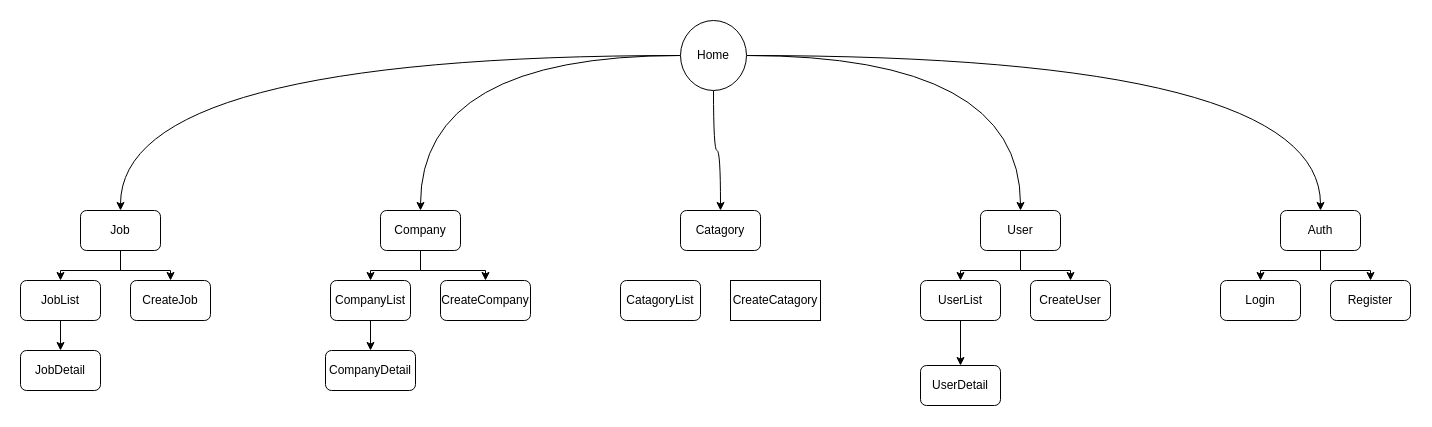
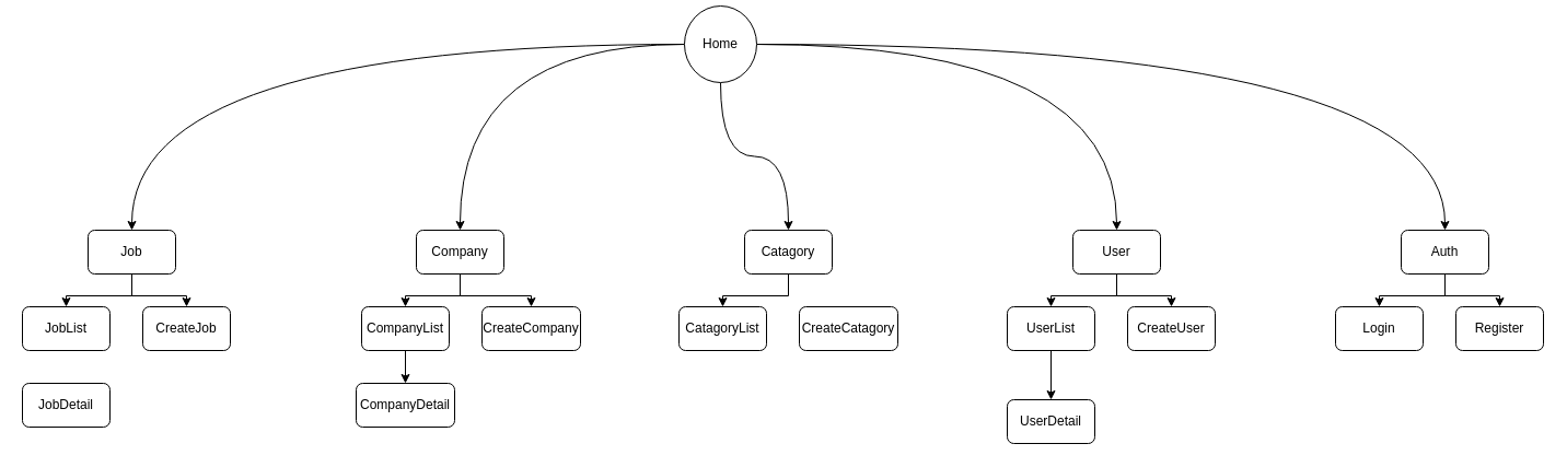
- <mxCell id="7" value="Home" style="ellipse;whiteSpace=wrap;html=1;" vertex="1" parent="1"><mxGeometry x="680" y="20" width="66" height="70" as="geometry" /></mxCell>
+ <mxCell id="7" value="Home" style="ellipse;whiteSpace=wrap;html=1;" vertex="1" parent="1"><mxGeometry x="625" y="5" width="66" height="70" as="geometry" /></mxCell>
+ <mxCell id="22" style="edgeStyle=orthogonalEdgeStyle;rounded=0;orthogonalLoop=1;jettySize=auto;html=1;entryX=0.5;entryY=0;entryDx=0;entryDy=0;" edge="1" parent="1" source="23" target="28"><mxGeometry relative="1" as="geometry" /></mxCell>
- <mxCell id="29" value="CreateCatagory" style="whiteSpace=wrap;html=1;rounded=0;" vertex="1" parent="1"><mxGeometry x="730" y="280" width="90" height="40" as="geometry" /></mxCell>
+ <mxCell id="29" value="CreateCatagory" style="rounded=1;whiteSpace=wrap;html=1;" vertex="1" parent="1"><mxGeometry x="730" y="280" width="90" height="40" as="geometry" /></mxCell>
- <mxCell id="34" style="edgeStyle=orthogonalEdgeStyle;rounded=0;orthogonalLoop=1;jettySize=auto;html=1;" edge="1" parent="1" source="35" target="36"><mxGeometry relative="1" as="geometry" /></mxCell>
